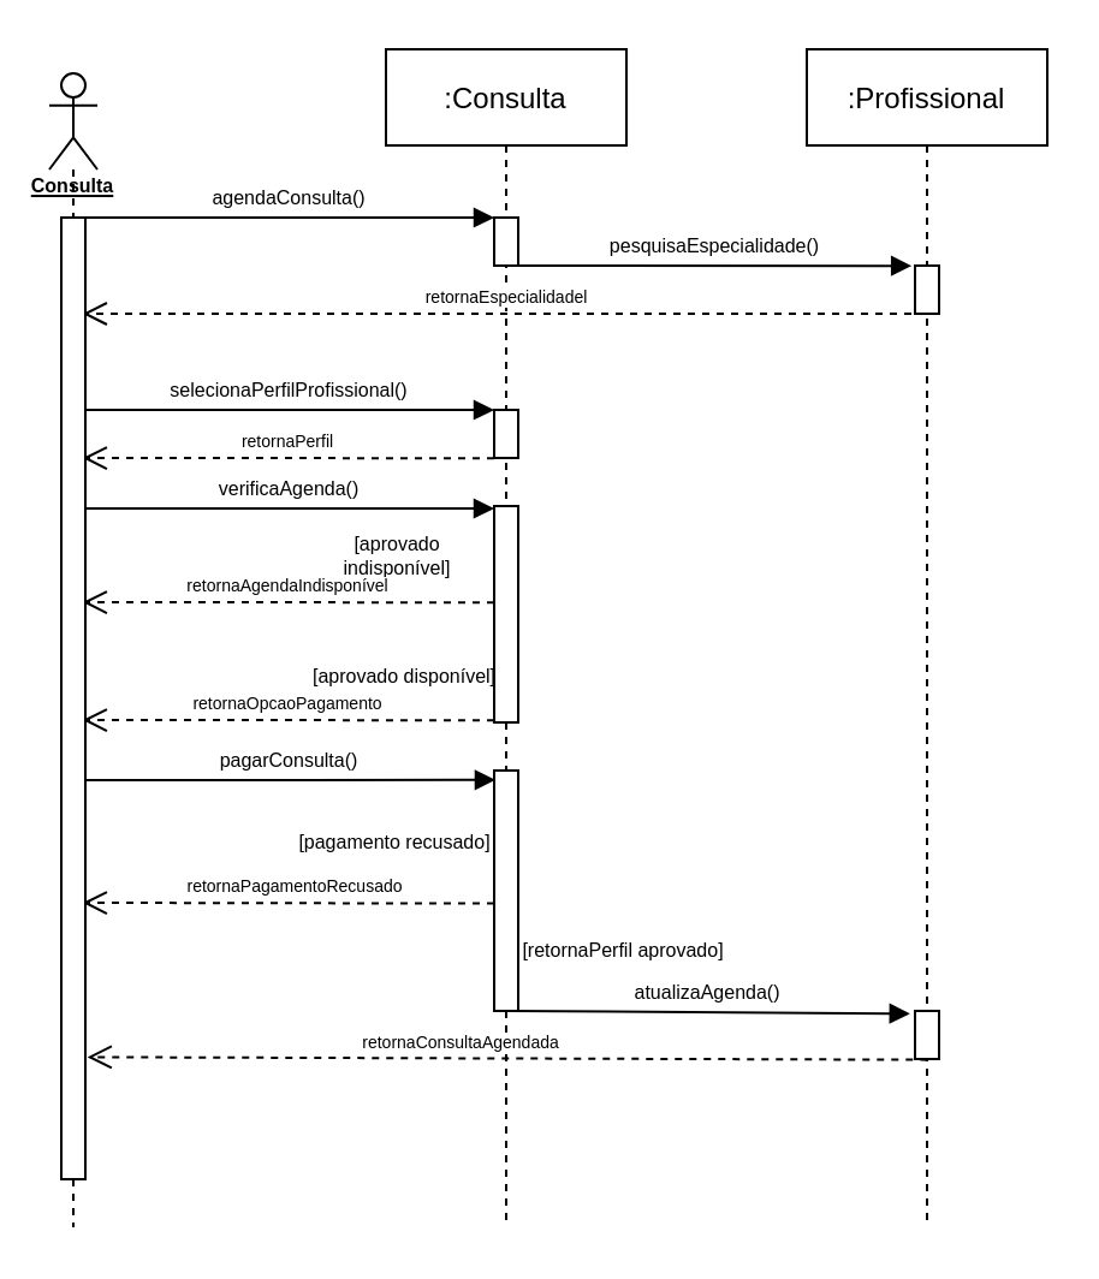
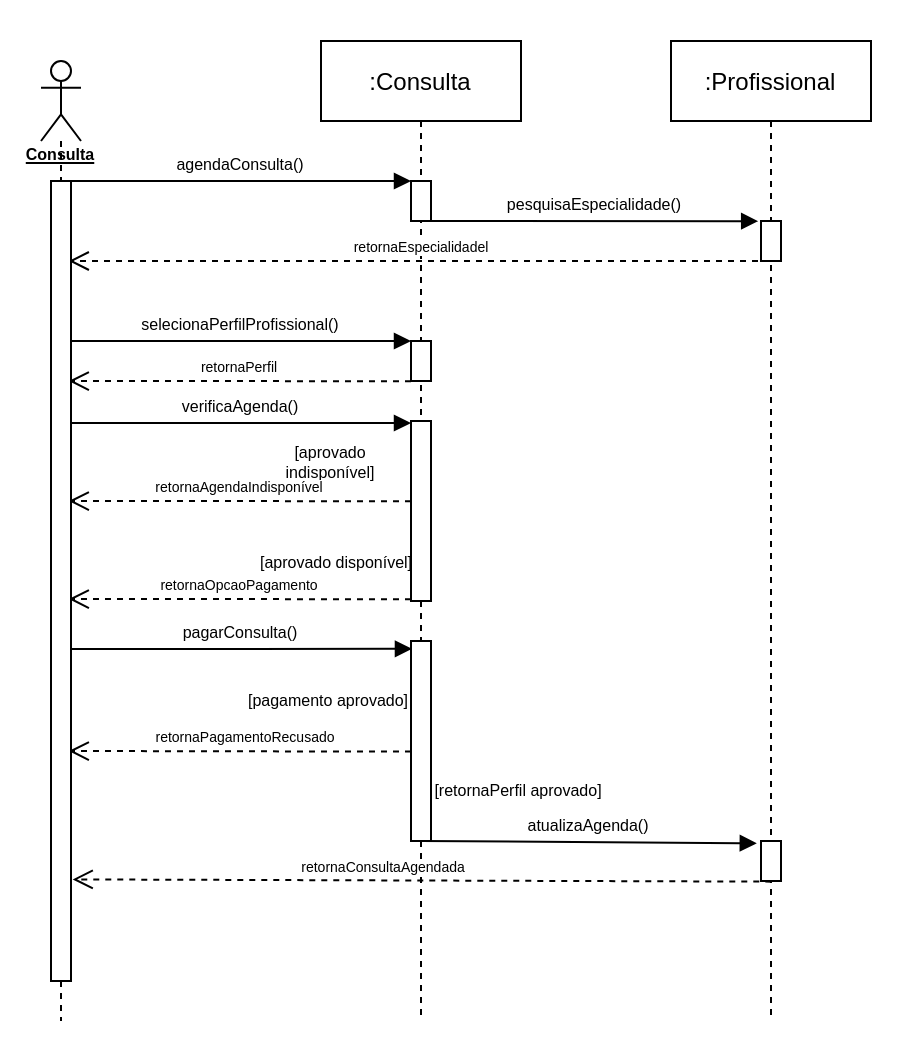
- <mxCell id="13" value="[pagamento recusado]" style="text;html=1;strokeColor=none;fillColor=none;align=center;verticalAlign=middle;whiteSpace=wrap;rounded=0;fontSize=8;" vertex="1" parent="2"><mxGeometry x="-40" y="315" width="88" height="30" as="geometry" /></mxCell>
+ <mxCell id="13" value="[pagamento aprovado]" style="text;html=1;strokeColor=none;fillColor=none;align=center;verticalAlign=middle;whiteSpace=wrap;rounded=0;fontSize=8;" vertex="1" parent="2"><mxGeometry x="-40" y="315" width="88" height="30" as="geometry" /></mxCell>
